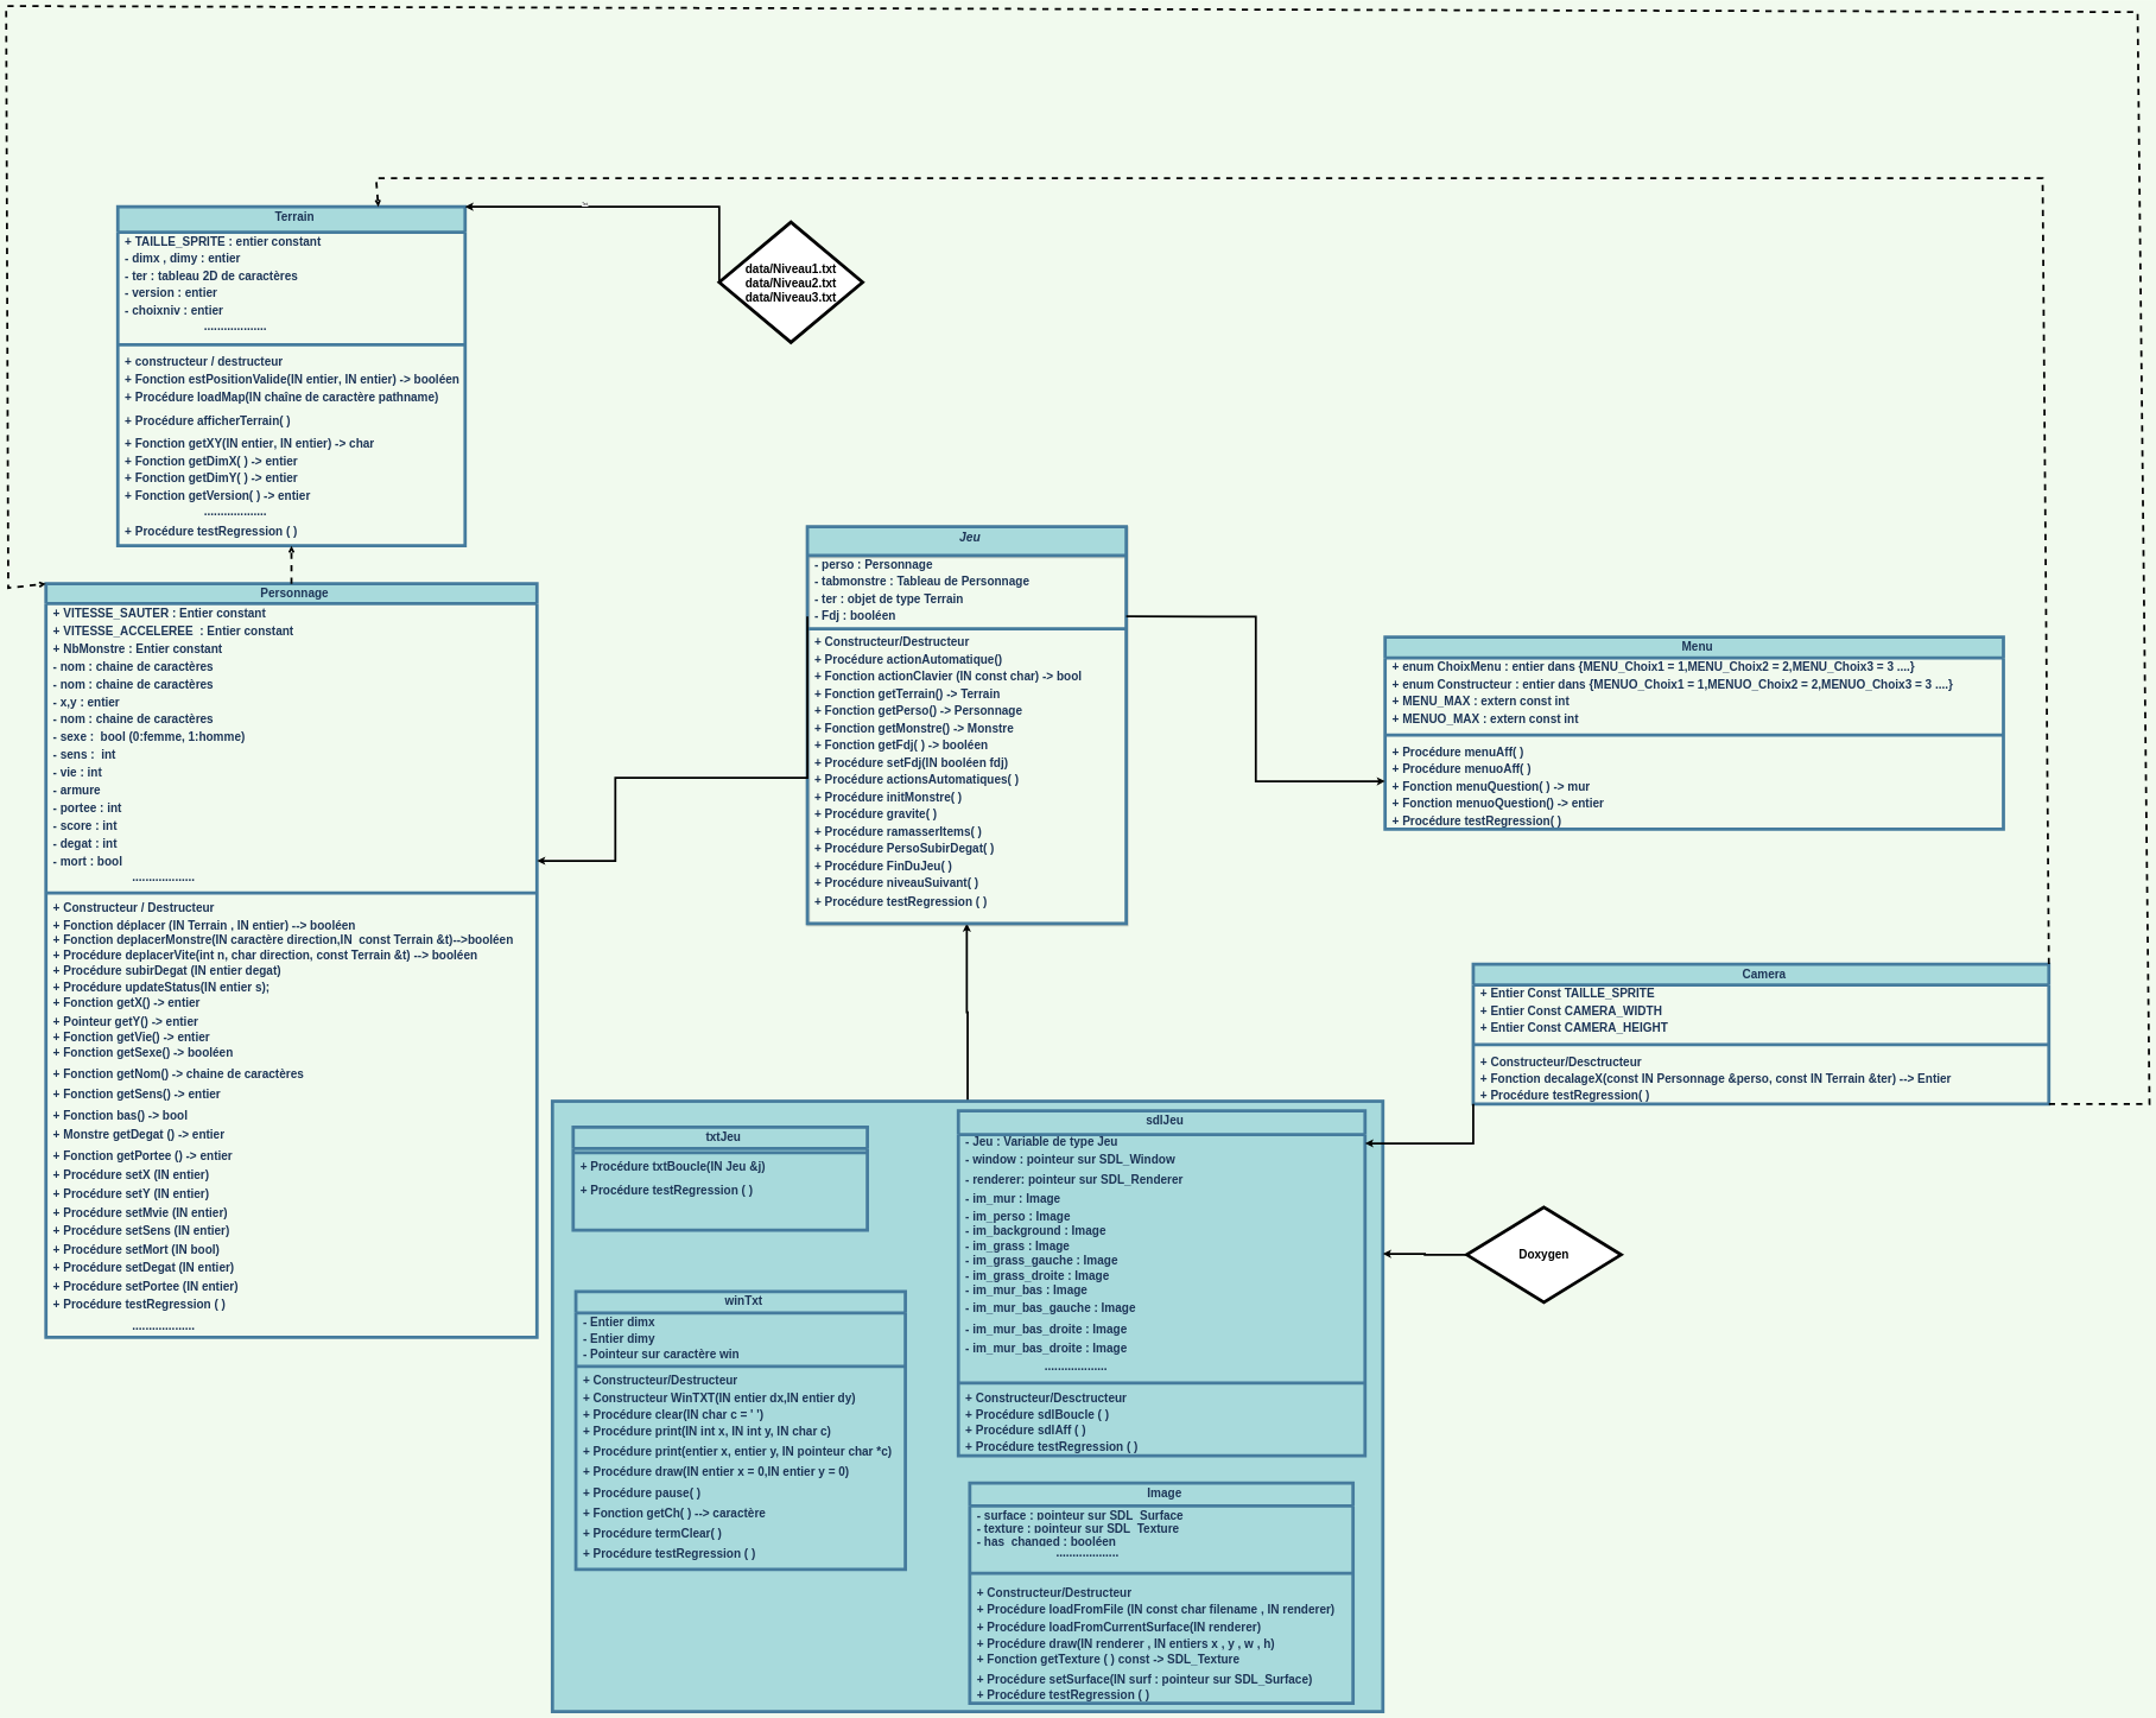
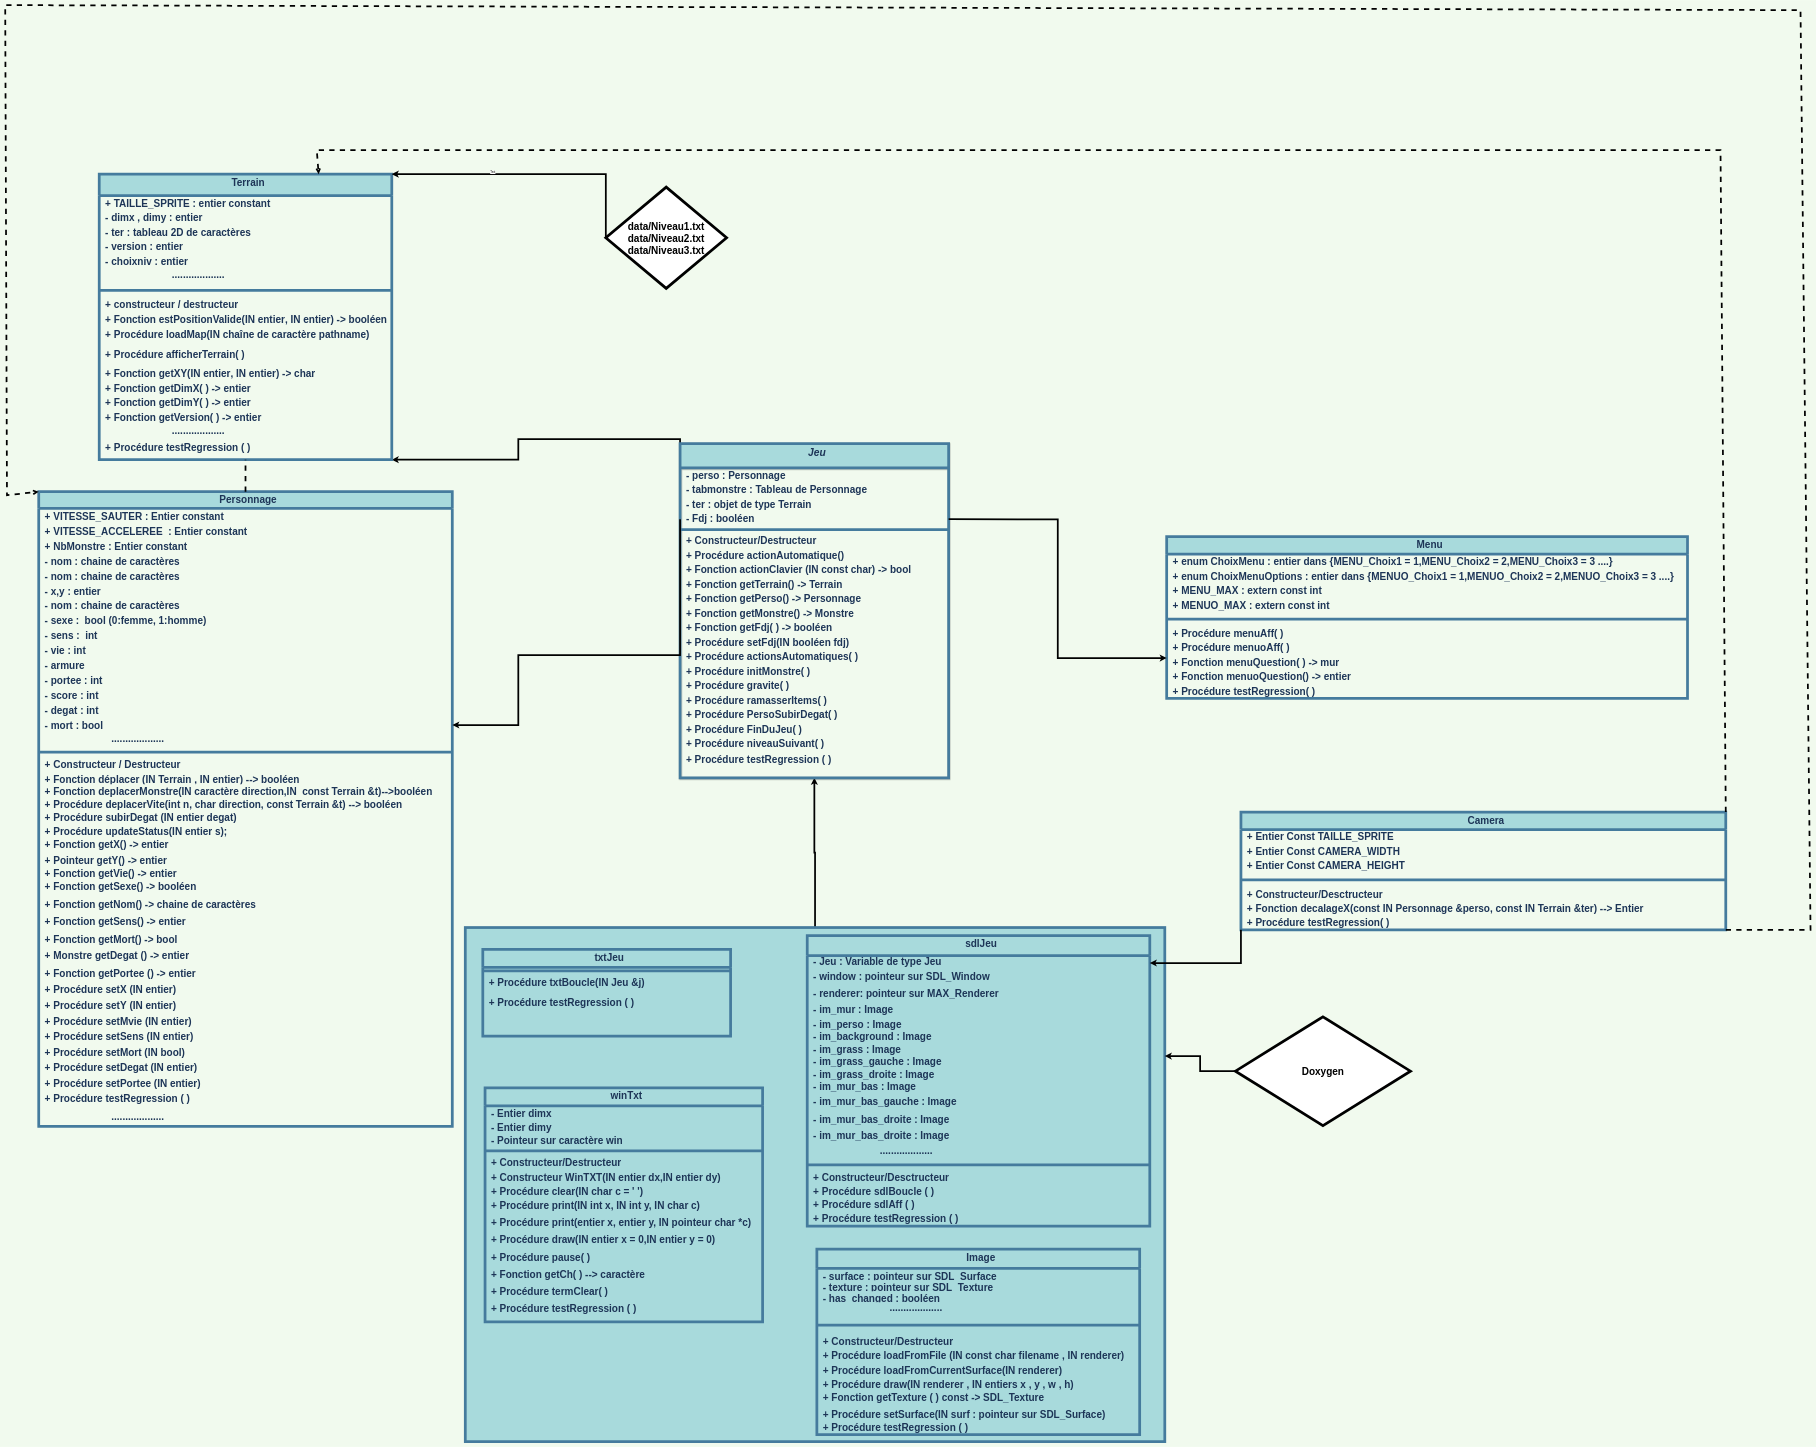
+ <mxCell id="46" style="edgeStyle=orthogonalEdgeStyle;rounded=0;orthogonalLoop=1;jettySize=auto;html=1;exitX=0;exitY=0;exitDx=0;exitDy=0;strokeWidth=7;entryX=1;entryY=1;entryDx=0;entryDy=0;" parent="1" source="47" target="104" edge="1"><mxGeometry relative="1" as="geometry"><Array as="points"><mxPoint x="2072" y="1756" /></Array><mxPoint x="1627" y="1791" as="targetPoint" /></mxGeometry></mxCell>
- <mxCell id="150" value="" style="html=1;verticalAlign=bottom;endArrow=open;dashed=1;endSize=8;rounded=0;strokeWidth=7;entryX=0.5;entryY=1;entryDx=0;entryDy=0;exitX=0.5;exitY=0;exitDx=0;exitDy=0;" parent="1" source="4" target="104" edge="1"><mxGeometry relative="1" as="geometry"><mxPoint x="1649" y="2953" as="sourcePoint" /><mxPoint x="1569" y="2953" as="targetPoint" /></mxGeometry></mxCell>
+ <mxCell id="150" value="" style="html=1;verticalAlign=bottom;endArrow=none;dashed=1;endSize=8;rounded=0;strokeWidth=7;entryX=0.5;entryY=1;entryDx=0;entryDy=0;exitX=0.5;exitY=0;exitDx=0;exitDy=0;" parent="1" source="4" target="104" edge="1"><mxGeometry relative="1" as="geometry"><mxPoint x="1649" y="2953" as="sourcePoint" /><mxPoint x="1569" y="2953" as="targetPoint" /></mxGeometry></mxCell>
- <mxCell id="124" value="&lt;div style=&quot;font-size: 40px&quot; align=&quot;left&quot;&gt;&lt;span style=&quot;font-size: 40px&quot;&gt;+ enum Constructeur : entier dans {MENUO_Choix1 = 1,&lt;/span&gt;&lt;span style=&quot;font-size: 40px&quot;&gt;&lt;span style=&quot;font-size: 40px&quot;&gt;MENUO_Choix2 = 2,&lt;/span&gt;&lt;/span&gt;&lt;span style=&quot;font-size: 40px&quot;&gt;&lt;span style=&quot;font-size: 40px&quot;&gt;&lt;span style=&quot;font-size: 40px&quot;&gt;MENUO_Choix3 = 3 ....&lt;/span&gt;&lt;/span&gt;}&lt;br style=&quot;font-size: 40px&quot;&gt;&lt;/span&gt;&lt;/div&gt;" style="text;html=1;align=left;verticalAlign=middle;resizable=0;points=[];autosize=1;strokeColor=none;fillColor=none;strokeWidth=11;fontSize=40;fontStyle=1;fontColor=#1D3557;spacing=3;spacingLeft=21;" vertex="1" parent="122"><mxGeometry y="128" width="2083" height="58" as="geometry" /></mxCell>
+ <mxCell id="124" value="&lt;div style=&quot;font-size: 40px&quot; align=&quot;left&quot;&gt;&lt;span style=&quot;font-size: 40px&quot;&gt;+ enum ChoixMenuOptions : entier dans {MENUO_Choix1 = 1,&lt;/span&gt;&lt;span style=&quot;font-size: 40px&quot;&gt;&lt;span style=&quot;font-size: 40px&quot;&gt;MENUO_Choix2 = 2,&lt;/span&gt;&lt;/span&gt;&lt;span style=&quot;font-size: 40px&quot;&gt;&lt;span style=&quot;font-size: 40px&quot;&gt;&lt;span style=&quot;font-size: 40px&quot;&gt;MENUO_Choix3 = 3 ....&lt;/span&gt;&lt;/span&gt;}&lt;br style=&quot;font-size: 40px&quot;&gt;&lt;/span&gt;&lt;/div&gt;" style="text;html=1;align=left;verticalAlign=middle;resizable=0;points=[];autosize=1;strokeColor=none;fillColor=none;strokeWidth=11;fontSize=40;fontStyle=1;fontColor=#1D3557;spacing=3;spacingLeft=21;" vertex="1" parent="122"><mxGeometry y="128" width="2083" height="58" as="geometry" /></mxCell>
- <mxCell id="34" value="+ Fonction bas() -&gt; bool" style="text;strokeColor=none;fillColor=none;align=left;verticalAlign=top;spacingLeft=21;spacingRight=4;overflow=hidden;rotatable=0;points=[[0,0.5],[1,0.5]];portConstraint=eastwest;strokeWidth=11;fontSize=40;fontStyle=1;fontColor=#1D3557;spacing=3;spacingBottom=3;spacingTop=3;" parent="4" vertex="1"><mxGeometry y="1755" width="1654" height="66" as="geometry" /></mxCell>
+ <mxCell id="34" value="+ Fonction getMort() -&gt; bool" style="text;strokeColor=none;fillColor=none;align=left;verticalAlign=top;spacingLeft=21;spacingRight=4;overflow=hidden;rotatable=0;points=[[0,0.5],[1,0.5]];portConstraint=eastwest;strokeWidth=11;fontSize=40;fontStyle=1;fontColor=#1D3557;spacing=3;spacingBottom=3;spacingTop=3;" parent="4" vertex="1"><mxGeometry y="1755" width="1654" height="66" as="geometry" /></mxCell>
- <mxCell id="87" value="- renderer: pointeur sur SDL_Renderer" style="text;strokeColor=none;fillColor=none;align=left;verticalAlign=top;spacingLeft=21;spacingRight=4;overflow=hidden;rotatable=0;points=[[0,0.5],[1,0.5]];portConstraint=eastwest;strokeWidth=11;fontSize=40;fontStyle=1;fontColor=#1D3557;spacing=3;" parent="84" vertex="1"><mxGeometry y="200" width="1370" height="70" as="geometry" /></mxCell>
+ <mxCell id="87" value="- renderer: pointeur sur MAX_Renderer" style="text;strokeColor=none;fillColor=none;align=left;verticalAlign=top;spacingLeft=21;spacingRight=4;overflow=hidden;rotatable=0;points=[[0,0.5],[1,0.5]];portConstraint=eastwest;strokeWidth=11;fontSize=40;fontStyle=1;fontColor=#1D3557;spacing=3;" parent="84" vertex="1"><mxGeometry y="200" width="1370" height="70" as="geometry" /></mxCell>
- <mxCell id="147" value="&lt;span style=&quot;font-size: 40px;&quot;&gt;&lt;b style=&quot;font-size: 40px;&quot;&gt;Doxygen&lt;/b&gt;&lt;/span&gt;" style="shape=rhombus;perimeter=rhombusPerimeter;whiteSpace=wrap;html=1;align=center;strokeWidth=11;fontSize=40;" parent="1" vertex="1"><mxGeometry x="4940" y="4066" width="520" height="320" as="geometry" /></mxCell>
+ <mxCell id="147" value="&lt;span style=&quot;font-size: 40px;&quot;&gt;&lt;b style=&quot;font-size: 40px;&quot;&gt;Doxygen&lt;/b&gt;&lt;/span&gt;" style="shape=rhombus;perimeter=rhombusPerimeter;whiteSpace=wrap;html=1;align=center;strokeWidth=11;fontSize=40;" parent="1" vertex="1"><mxGeometry x="4940" y="4066" width="700" height="435" as="geometry" /></mxCell>
